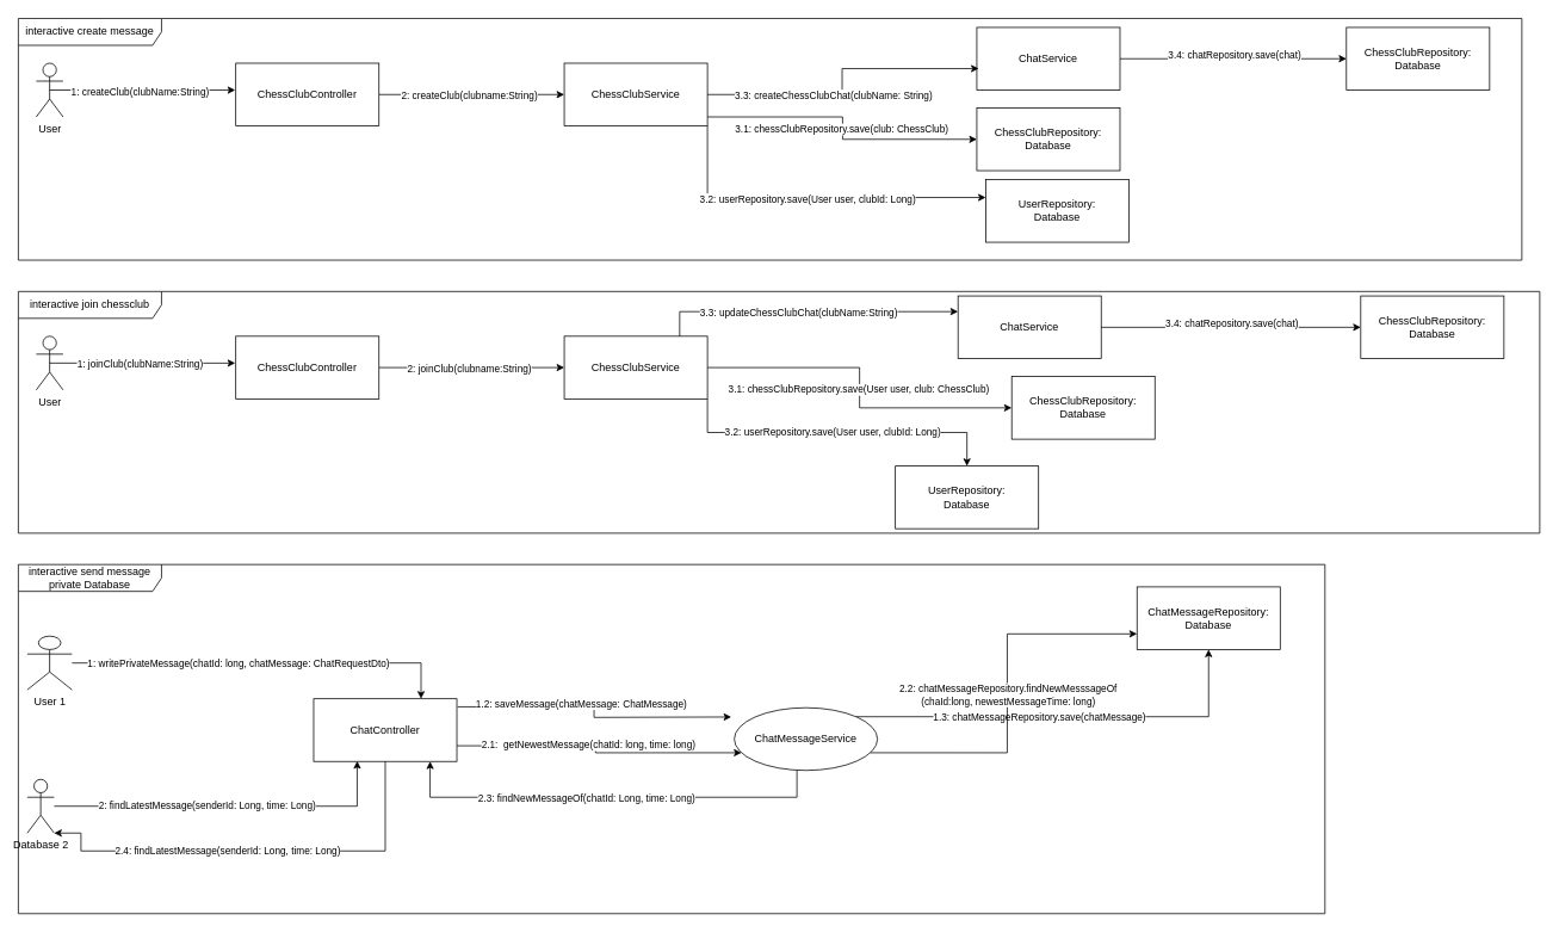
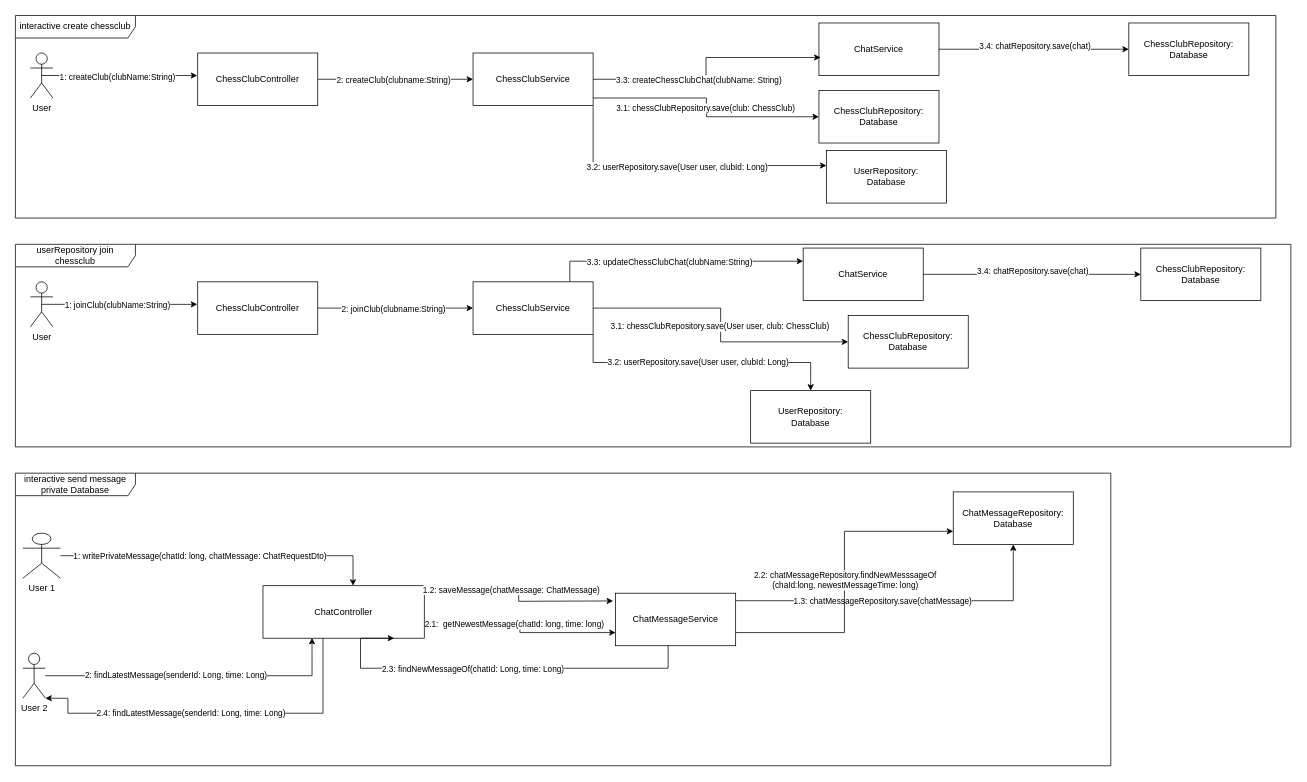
- <mxCell id="2" value="interactive create message" style="shape=umlFrame;whiteSpace=wrap;html=1;pointerEvents=0;recursiveResize=0;container=1;collapsible=0;width=160;" parent="1" vertex="1"><mxGeometry x="20" y="20" width="1680" height="270" as="geometry" /></mxCell>
+ <mxCell id="2" value="interactive create chessclub" style="shape=umlFrame;whiteSpace=wrap;html=1;pointerEvents=0;recursiveResize=0;container=1;collapsible=0;width=160;" parent="1" vertex="1"><mxGeometry x="20" y="20" width="1680" height="270" as="geometry" /></mxCell>
- <mxCell id="22" value="interactive join chessclub" style="shape=umlFrame;whiteSpace=wrap;html=1;pointerEvents=0;recursiveResize=0;container=1;collapsible=0;width=160;" parent="1" vertex="1"><mxGeometry x="20" y="325" width="1700" height="270" as="geometry" /></mxCell>
+ <mxCell id="22" value="userRepository join chessclub" style="shape=umlFrame;whiteSpace=wrap;html=1;pointerEvents=0;recursiveResize=0;container=1;collapsible=0;width=160;" parent="1" vertex="1"><mxGeometry x="20" y="325" width="1700" height="270" as="geometry" /></mxCell>
- <mxCell id="45" value="ChatController" style="html=1;align=center;verticalAlign=middle;dashed=0;whiteSpace=wrap;" parent="39" vertex="1"><mxGeometry x="330" y="150" width="160" height="70" as="geometry" /></mxCell>
+ <mxCell id="45" value="ChatController" style="html=1;align=center;verticalAlign=middle;dashed=0;whiteSpace=wrap;" parent="39" vertex="1"><mxGeometry x="330" y="150" width="215" height="70" as="geometry" /></mxCell>
- <mxCell id="52" value="ChatMessageService" style="ellipse;html=1;align=center;verticalAlign=middle;dashed=0;whiteSpace=wrap;" parent="39" vertex="1"><mxGeometry x="800" y="160" width="160" height="70" as="geometry" /></mxCell>
+ <mxCell id="52" value="ChatMessageService" style="html=1;align=center;verticalAlign=middle;dashed=0;whiteSpace=wrap;" parent="39" vertex="1"><mxGeometry x="800" y="160" width="160" height="70" as="geometry" /></mxCell>
- <mxCell id="56" value="Database 2" style="shape=umlActor;verticalLabelPosition=bottom;verticalAlign=top;html=1;" parent="39" vertex="1"><mxGeometry x="10" y="240" width="30" height="60" as="geometry" /></mxCell>
+ <mxCell id="56" value="User 2" style="shape=umlActor;verticalLabelPosition=bottom;verticalAlign=top;html=1;" parent="39" vertex="1"><mxGeometry x="10" y="240" width="30" height="60" as="geometry" /></mxCell>
